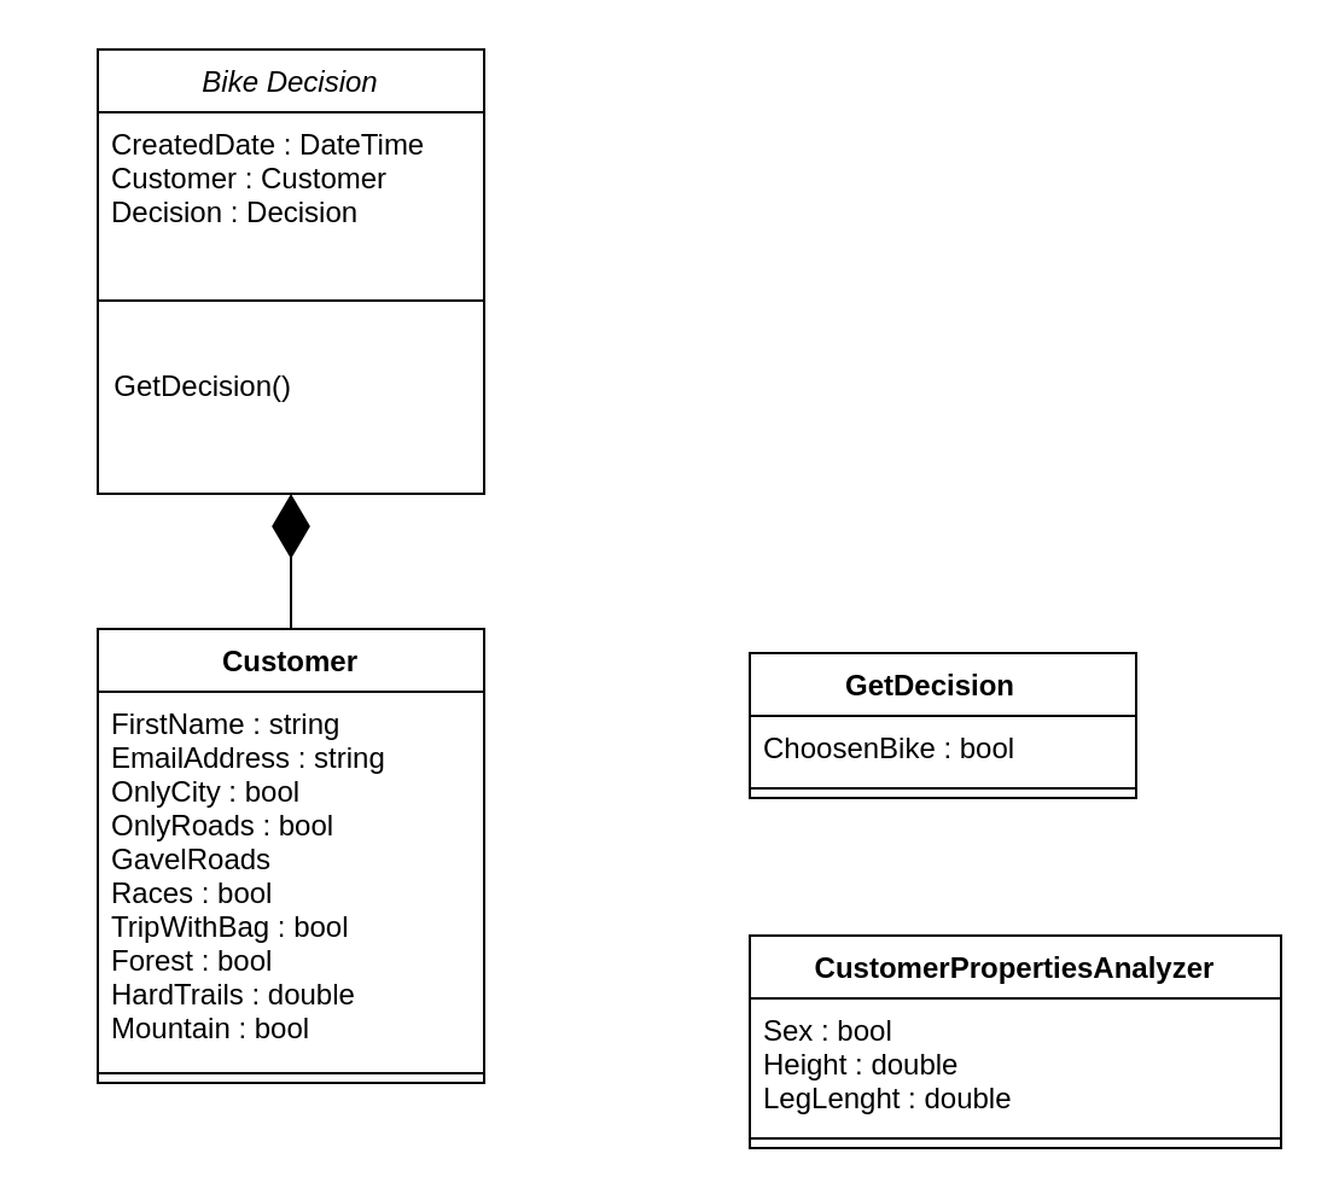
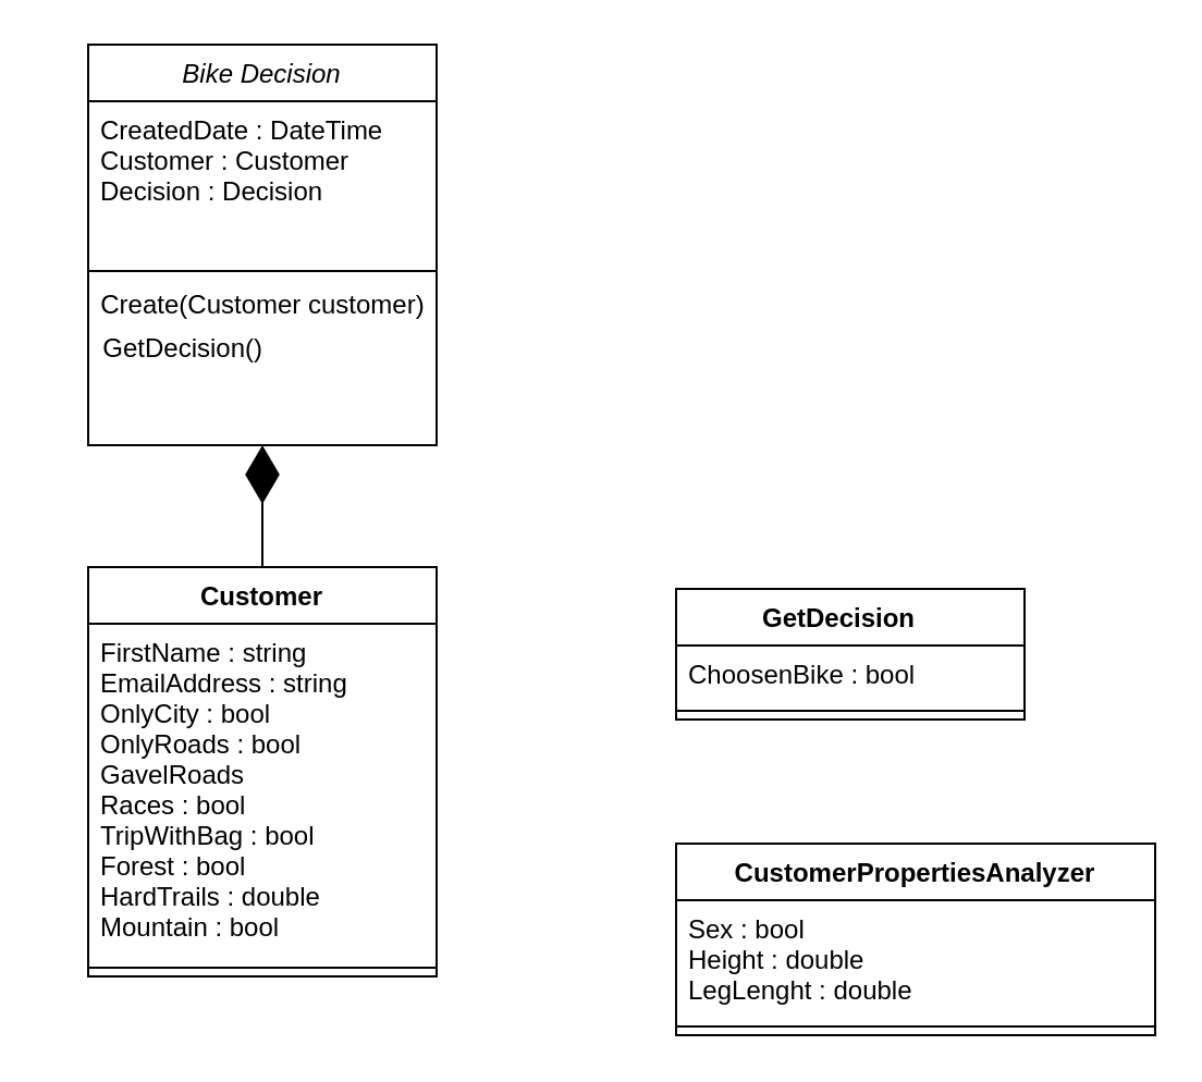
+ <mxCell id="5" value="Create(Customer customer)" style="text;html=1;align=center;verticalAlign=middle;resizable=0;points=[];autosize=1;strokeColor=none;fillColor=none;" parent="1" vertex="1"><mxGeometry x="40" y="130" width="160" height="20" as="geometry" /></mxCell>
